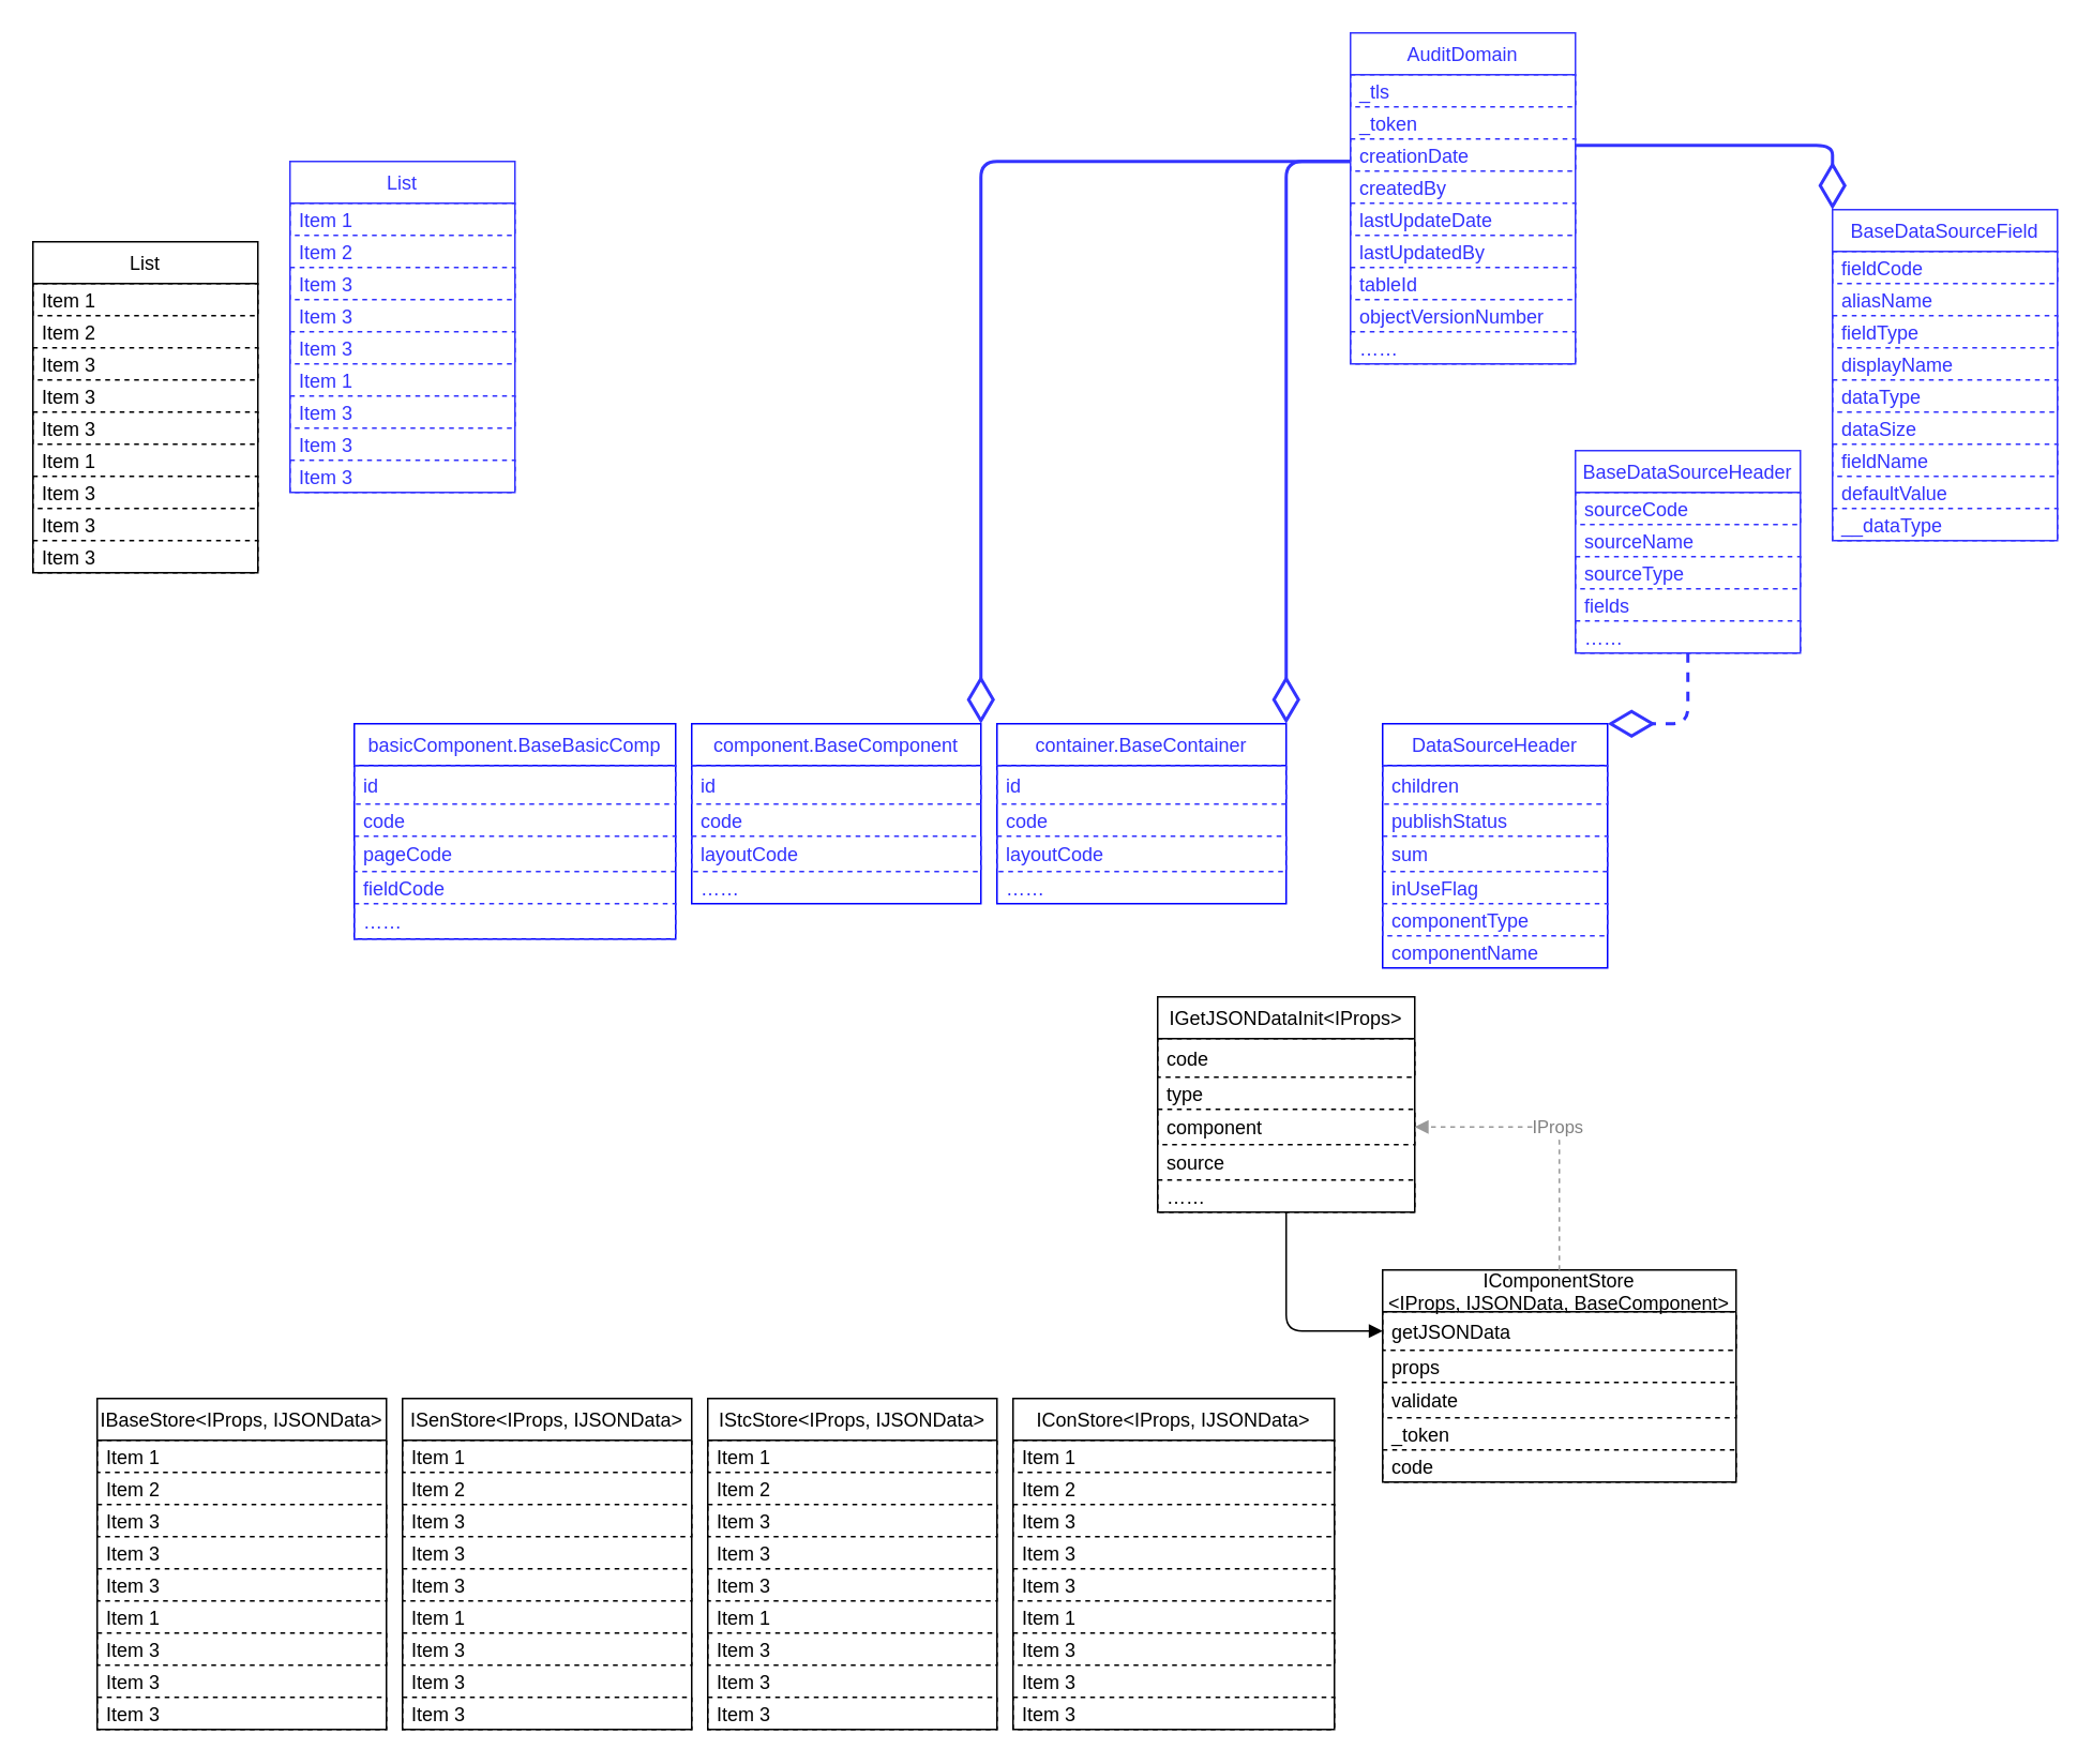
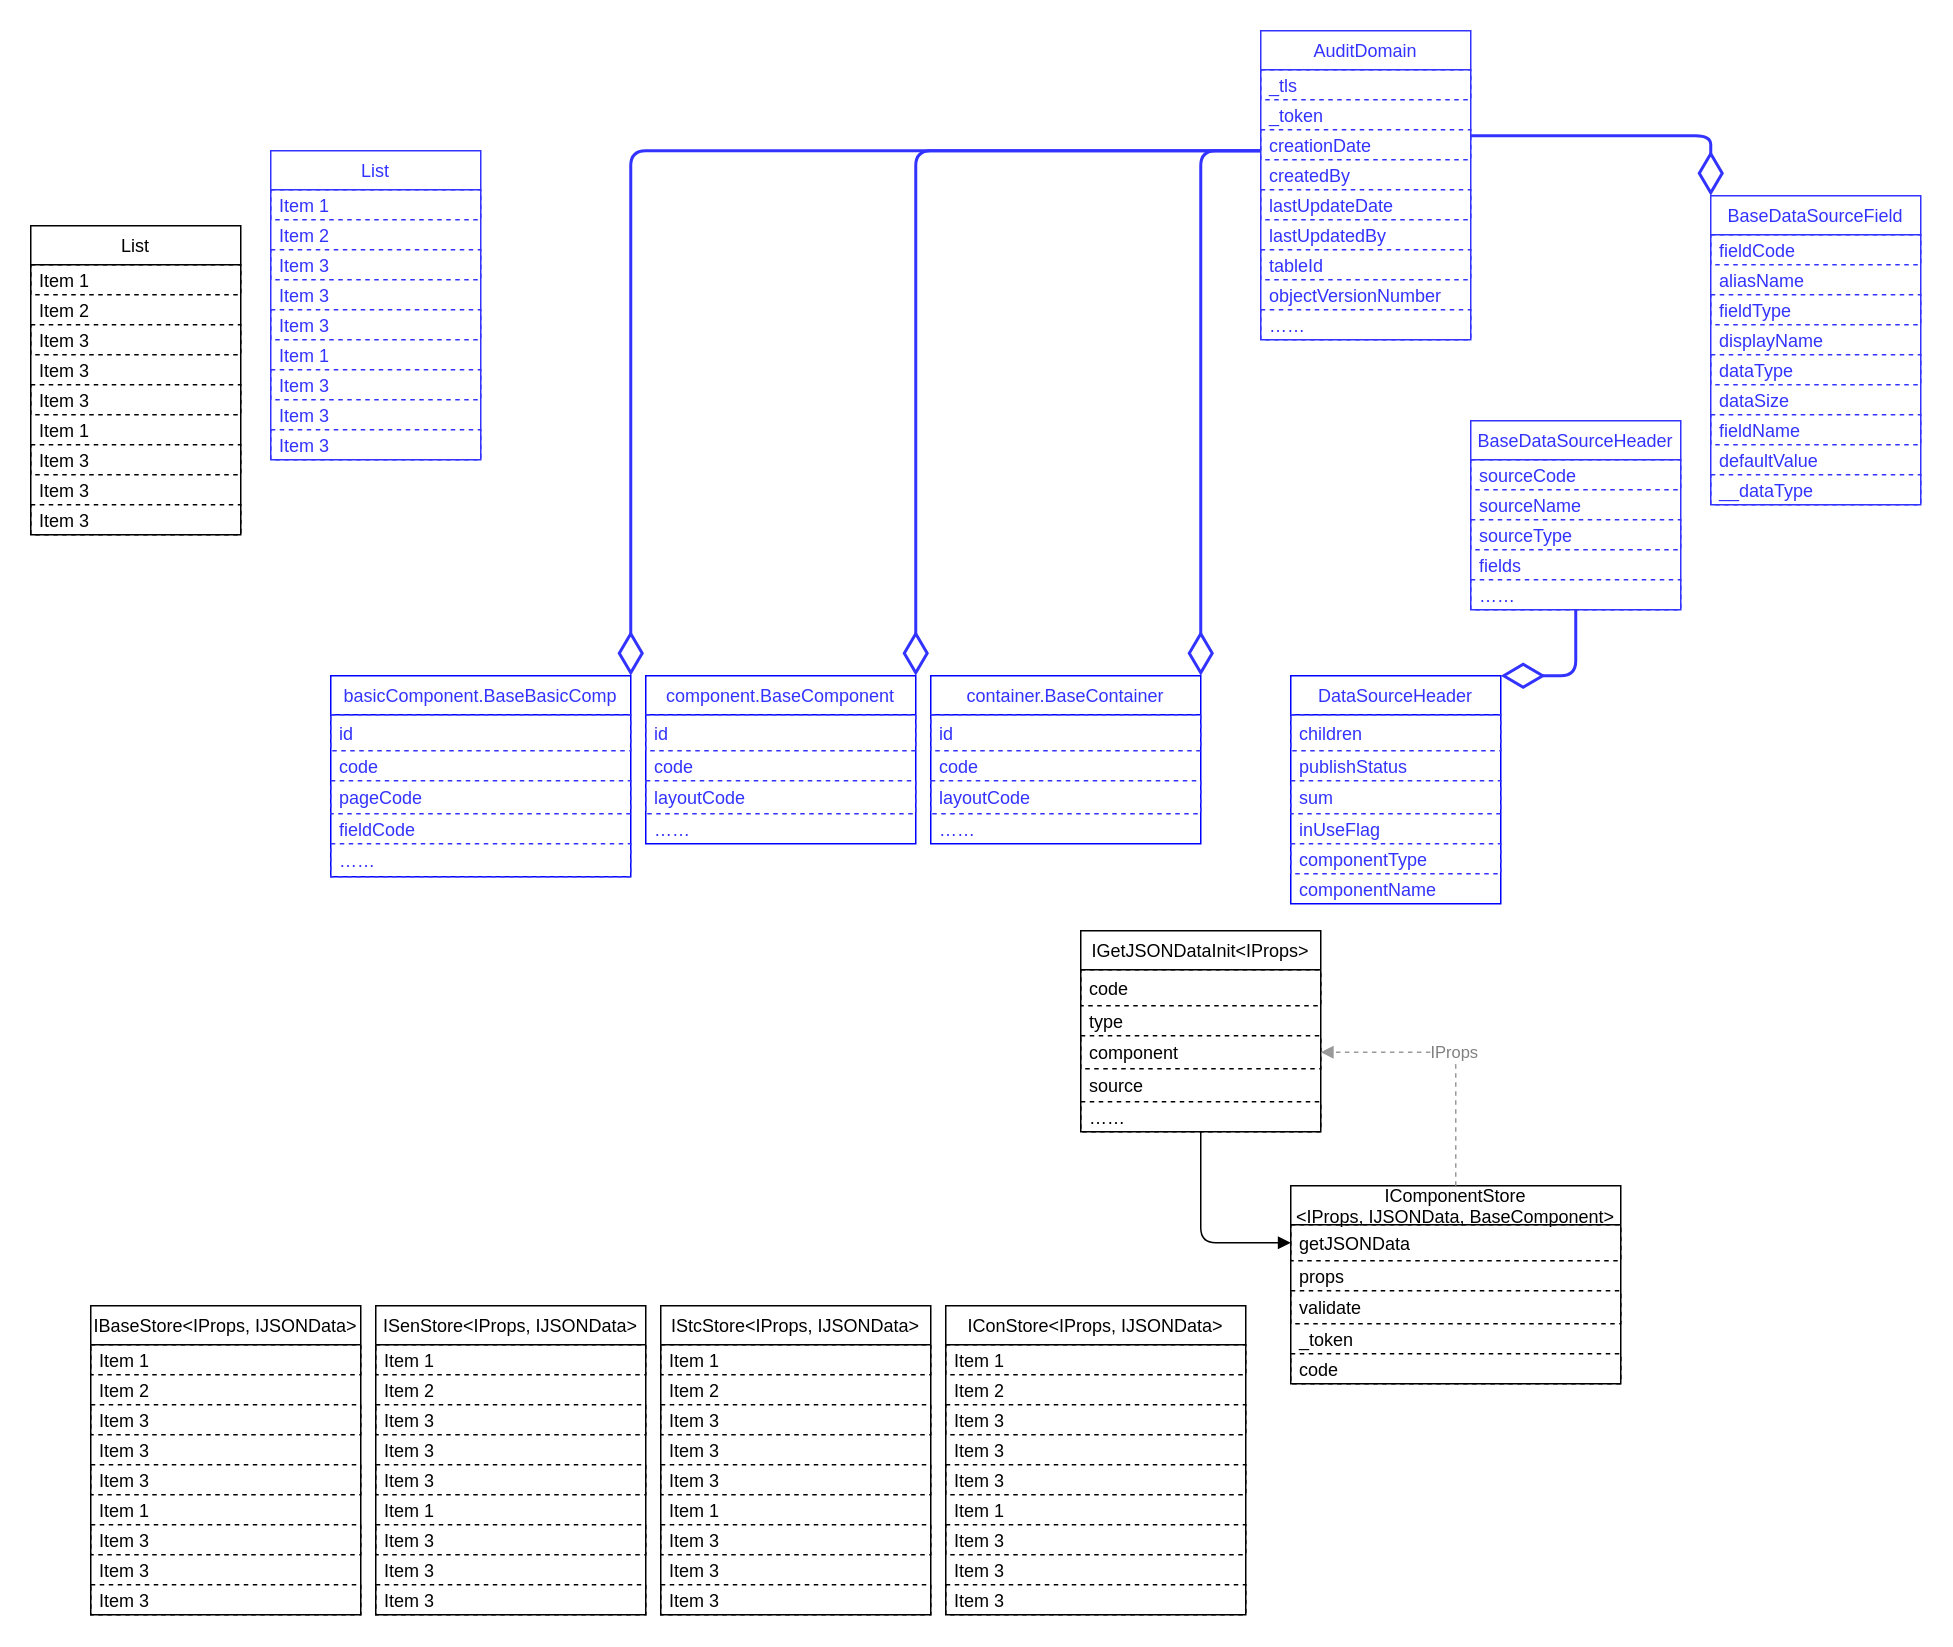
+ <mxCell id="89" value="" style="endArrow=diamondThin;endFill=0;endSize=24;html=1;strokeWidth=2;fontColor=#808080;edgeStyle=orthogonalEdgeStyle;strokeColor=#3333FF;entryX=1;entryY=0;entryDx=0;entryDy=0;" edge="1" parent="1" source="60" target="76"><mxGeometry width="160" relative="1" as="geometry"><mxPoint x="850" y="110" as="sourcePoint" /><mxPoint x="620" y="460" as="targetPoint" /><Array as="points"><mxPoint x="420" y="100" /></Array></mxGeometry></mxCell>
- <mxCell id="49" value="" style="endArrow=diamondThin;endFill=0;endSize=24;html=1;strokeWidth=2;fontColor=#808080;edgeStyle=orthogonalEdgeStyle;strokeColor=#3333FF;entryX=1;entryY=0;entryDx=0;entryDy=0;dashed=1;" edge="1" parent="1" source="43" target="26"><mxGeometry width="160" relative="1" as="geometry"><mxPoint x="550" y="583.556" as="sourcePoint" /><mxPoint x="710" y="580" as="targetPoint" /><Array as="points"><mxPoint x="1050" y="450" /></Array></mxGeometry></mxCell>
+ <mxCell id="49" value="" style="endArrow=diamondThin;endFill=0;endSize=24;html=1;strokeWidth=2;fontColor=#808080;edgeStyle=orthogonalEdgeStyle;strokeColor=#3333FF;entryX=1;entryY=0;entryDx=0;entryDy=0;" edge="1" parent="1" source="43" target="26"><mxGeometry width="160" relative="1" as="geometry"><mxPoint x="550" y="583.556" as="sourcePoint" /><mxPoint x="710" y="580" as="targetPoint" /><Array as="points"><mxPoint x="1050" y="450" /></Array></mxGeometry></mxCell>
